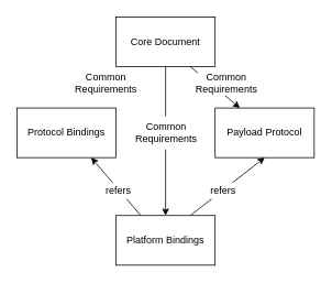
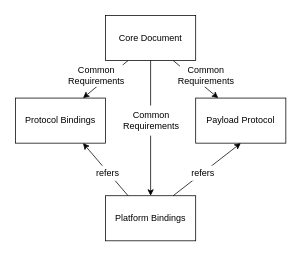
+ <mxCell id="6" value="" style="endArrow=classic;html=1;entryX=0.75;entryY=0;entryDx=0;entryDy=0;exitX=0.25;exitY=1;exitDx=0;exitDy=0;" parent="1" source="2" target="3" edge="1"><mxGeometry width="50" height="50" relative="1" as="geometry"><mxPoint x="55" y="100" as="sourcePoint" /><mxPoint x="105" y="50" as="targetPoint" /></mxGeometry></mxCell>
